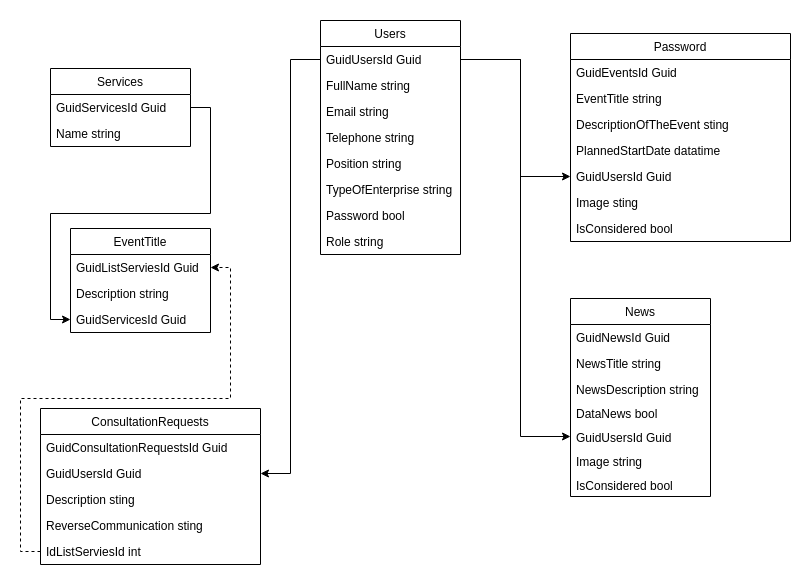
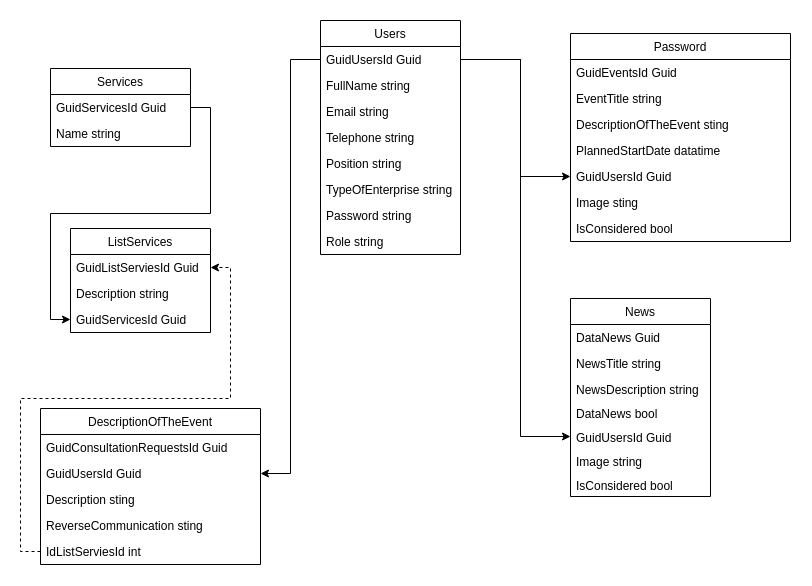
- <mxCell id="9" value="Password bool" style="text;strokeColor=none;fillColor=none;align=left;verticalAlign=top;spacingLeft=4;spacingRight=4;overflow=hidden;rotatable=0;points=[[0,0.5],[1,0.5]];portConstraint=eastwest;" parent="2" vertex="1"><mxGeometry y="182" width="140" height="26" as="geometry" /></mxCell>
+ <mxCell id="9" value="Password string" style="text;strokeColor=none;fillColor=none;align=left;verticalAlign=top;spacingLeft=4;spacingRight=4;overflow=hidden;rotatable=0;points=[[0,0.5],[1,0.5]];portConstraint=eastwest;" parent="2" vertex="1"><mxGeometry y="182" width="140" height="26" as="geometry" /></mxCell>
- <mxCell id="14" value="EventTitle" style="swimlane;fontStyle=0;childLayout=stackLayout;horizontal=1;startSize=26;fillColor=none;horizontalStack=0;resizeParent=1;resizeParentMax=0;resizeLast=0;collapsible=1;marginBottom=0;" parent="1" vertex="1"><mxGeometry x="70" y="228" width="140" height="104" as="geometry" /></mxCell>
+ <mxCell id="14" value="ListServices" style="swimlane;fontStyle=0;childLayout=stackLayout;horizontal=1;startSize=26;fillColor=none;horizontalStack=0;resizeParent=1;resizeParentMax=0;resizeLast=0;collapsible=1;marginBottom=0;" parent="1" vertex="1"><mxGeometry x="70" y="228" width="140" height="104" as="geometry" /></mxCell>
- <mxCell id="28" value="GuidNewsId Guid" style="text;strokeColor=none;fillColor=none;align=left;verticalAlign=top;spacingLeft=4;spacingRight=4;overflow=hidden;rotatable=0;points=[[0,0.5],[1,0.5]];portConstraint=eastwest;" parent="27" vertex="1"><mxGeometry y="26" width="140" height="26" as="geometry" /></mxCell>
+ <mxCell id="28" value="DataNews Guid" style="text;strokeColor=none;fillColor=none;align=left;verticalAlign=top;spacingLeft=4;spacingRight=4;overflow=hidden;rotatable=0;points=[[0,0.5],[1,0.5]];portConstraint=eastwest;" parent="27" vertex="1"><mxGeometry y="26" width="140" height="26" as="geometry" /></mxCell>
- <mxCell id="35" value="ConsultationRequests" style="swimlane;fontStyle=0;childLayout=stackLayout;horizontal=1;startSize=26;fillColor=none;horizontalStack=0;resizeParent=1;resizeParentMax=0;resizeLast=0;collapsible=1;marginBottom=0;" parent="1" vertex="1"><mxGeometry x="40" y="408" width="220" height="156" as="geometry" /></mxCell>
+ <mxCell id="35" value="DescriptionOfTheEvent" style="swimlane;fontStyle=0;childLayout=stackLayout;horizontal=1;startSize=26;fillColor=none;horizontalStack=0;resizeParent=1;resizeParentMax=0;resizeLast=0;collapsible=1;marginBottom=0;" parent="1" vertex="1"><mxGeometry x="40" y="408" width="220" height="156" as="geometry" /></mxCell>
